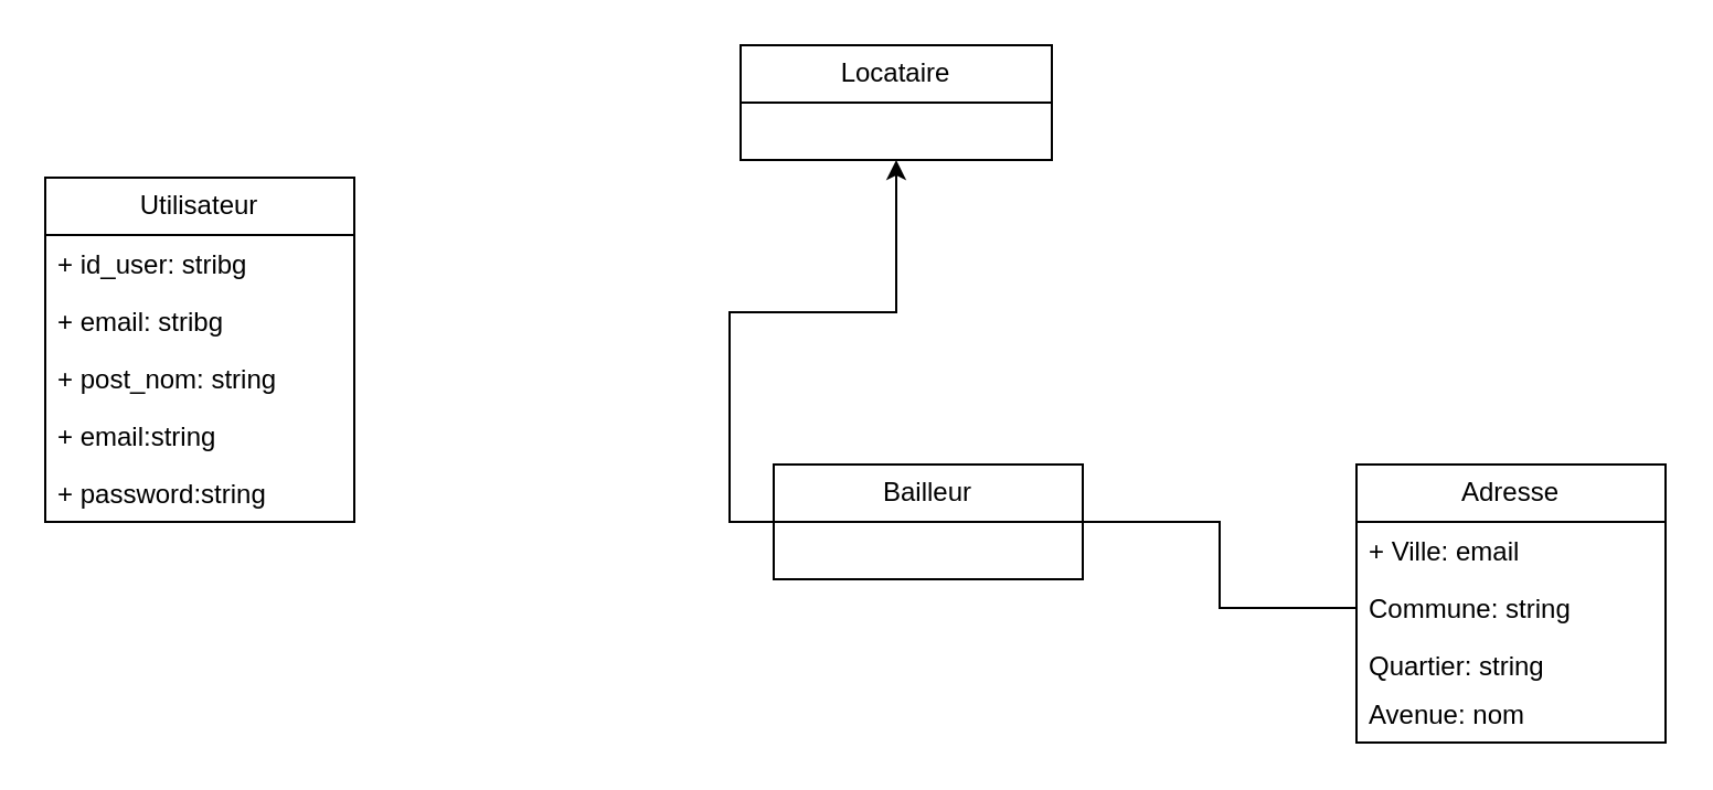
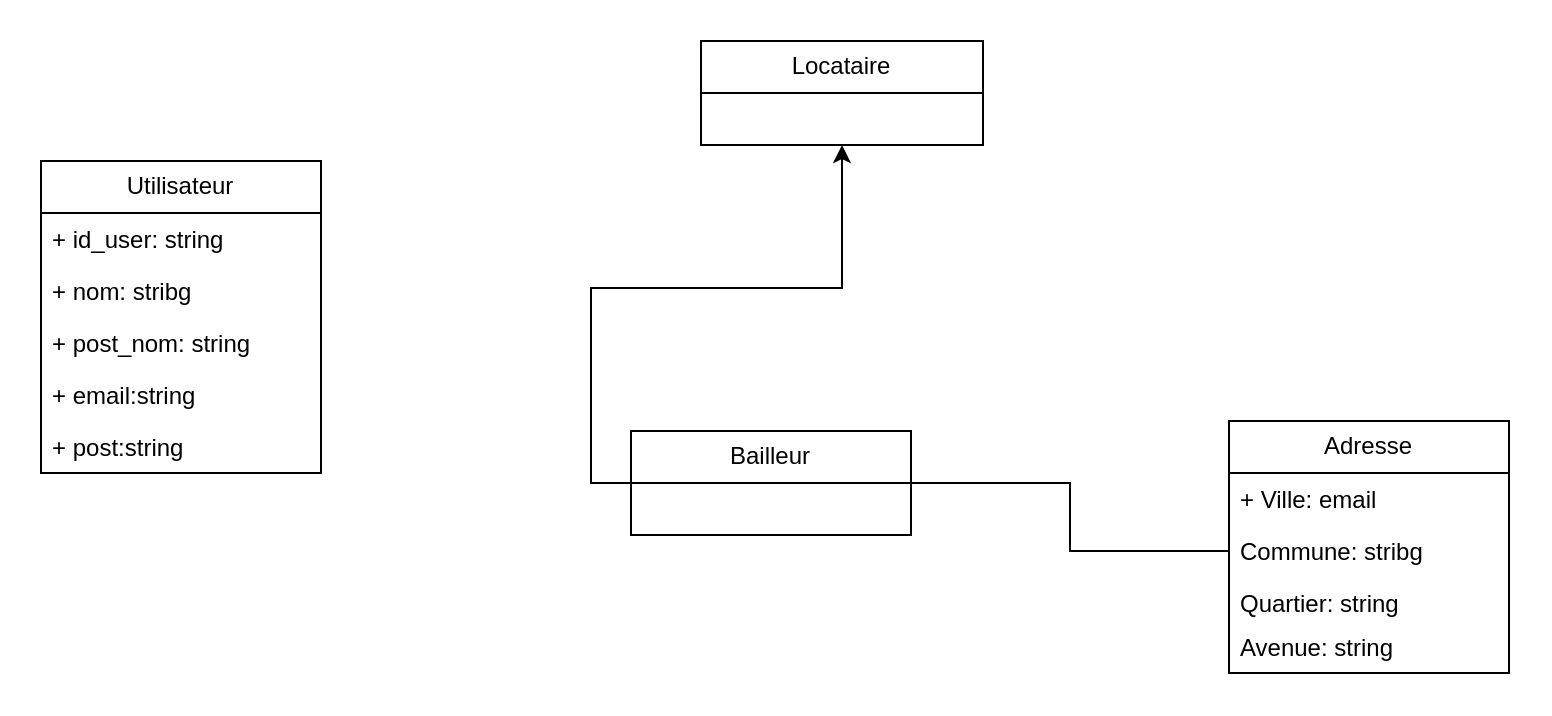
- <mxCell id="8" value="Locataire" style="swimlane;fontStyle=0;childLayout=stackLayout;horizontal=1;startSize=26;fillColor=none;horizontalStack=0;resizeParent=1;resizeParentMax=0;resizeLast=0;collapsible=1;marginBottom=0;whiteSpace=wrap;html=1;" vertex="1" parent="1"><mxGeometry x="335" y="20" width="141" height="52" as="geometry" /></mxCell>
+ <mxCell id="8" value="Locataire" style="swimlane;fontStyle=0;childLayout=stackLayout;horizontal=1;startSize=26;fillColor=none;horizontalStack=0;resizeParent=1;resizeParentMax=0;resizeLast=0;collapsible=1;marginBottom=0;whiteSpace=wrap;html=1;" vertex="1" parent="1"><mxGeometry x="350" y="20" width="141" height="52" as="geometry" /></mxCell>
- <mxCell id="3" value="+ id_user: stribg" style="text;strokeColor=none;fillColor=none;align=left;verticalAlign=top;spacingLeft=4;spacingRight=4;overflow=hidden;rotatable=0;points=[[0,0.5],[1,0.5]];portConstraint=eastwest;whiteSpace=wrap;html=1;" vertex="1" parent="2"><mxGeometry y="26" width="140" height="26" as="geometry" /></mxCell>
+ <mxCell id="3" value="+ id_user: string" style="text;strokeColor=none;fillColor=none;align=left;verticalAlign=top;spacingLeft=4;spacingRight=4;overflow=hidden;rotatable=0;points=[[0,0.5],[1,0.5]];portConstraint=eastwest;whiteSpace=wrap;html=1;" vertex="1" parent="2"><mxGeometry y="26" width="140" height="26" as="geometry" /></mxCell>
- <mxCell id="4" value="+ email: stribg" style="text;strokeColor=none;fillColor=none;align=left;verticalAlign=top;spacingLeft=4;spacingRight=4;overflow=hidden;rotatable=0;points=[[0,0.5],[1,0.5]];portConstraint=eastwest;whiteSpace=wrap;html=1;" vertex="1" parent="2"><mxGeometry y="52" width="140" height="26" as="geometry" /></mxCell>
+ <mxCell id="4" value="+ nom: stribg" style="text;strokeColor=none;fillColor=none;align=left;verticalAlign=top;spacingLeft=4;spacingRight=4;overflow=hidden;rotatable=0;points=[[0,0.5],[1,0.5]];portConstraint=eastwest;whiteSpace=wrap;html=1;" vertex="1" parent="2"><mxGeometry y="52" width="140" height="26" as="geometry" /></mxCell>
- <mxCell id="7" value="+ password:string" style="text;strokeColor=none;fillColor=none;align=left;verticalAlign=top;spacingLeft=4;spacingRight=4;overflow=hidden;rotatable=0;points=[[0,0.5],[1,0.5]];portConstraint=eastwest;whiteSpace=wrap;html=1;" vertex="1" parent="2"><mxGeometry y="130" width="140" height="26" as="geometry" /></mxCell>
+ <mxCell id="7" value="+ post:string" style="text;strokeColor=none;fillColor=none;align=left;verticalAlign=top;spacingLeft=4;spacingRight=4;overflow=hidden;rotatable=0;points=[[0,0.5],[1,0.5]];portConstraint=eastwest;whiteSpace=wrap;html=1;" vertex="1" parent="2"><mxGeometry y="130" width="140" height="26" as="geometry" /></mxCell>
- <mxCell id="10" value="Bailleur" style="swimlane;fontStyle=0;childLayout=stackLayout;horizontal=1;startSize=26;fillColor=none;horizontalStack=0;resizeParent=1;resizeParentMax=0;resizeLast=0;collapsible=1;marginBottom=0;whiteSpace=wrap;html=1;" vertex="1" parent="1"><mxGeometry x="350" y="210" width="140" height="52" as="geometry" /></mxCell>
+ <mxCell id="10" value="Bailleur" style="swimlane;fontStyle=0;childLayout=stackLayout;horizontal=1;startSize=26;fillColor=none;horizontalStack=0;resizeParent=1;resizeParentMax=0;resizeLast=0;collapsible=1;marginBottom=0;whiteSpace=wrap;html=1;" vertex="1" parent="1"><mxGeometry x="315" y="215" width="140" height="52" as="geometry" /></mxCell>
- <mxCell id="13" value="Commune: string&lt;div&gt;&lt;br&gt;&lt;/div&gt;" style="text;strokeColor=none;fillColor=none;align=left;verticalAlign=top;spacingLeft=4;spacingRight=4;overflow=hidden;rotatable=0;points=[[0,0.5],[1,0.5]];portConstraint=eastwest;whiteSpace=wrap;html=1;" vertex="1" parent="11"><mxGeometry y="52" width="140" height="26" as="geometry" /></mxCell>
+ <mxCell id="13" value="Commune: stribg&lt;div&gt;&lt;br&gt;&lt;/div&gt;" style="text;strokeColor=none;fillColor=none;align=left;verticalAlign=top;spacingLeft=4;spacingRight=4;overflow=hidden;rotatable=0;points=[[0,0.5],[1,0.5]];portConstraint=eastwest;whiteSpace=wrap;html=1;" vertex="1" parent="11"><mxGeometry y="52" width="140" height="26" as="geometry" /></mxCell>
- <mxCell id="15" value="Avenue: nom&lt;div&gt;&lt;br&gt;&lt;/div&gt;" style="text;strokeColor=none;fillColor=none;align=left;verticalAlign=top;spacingLeft=4;spacingRight=4;overflow=hidden;rotatable=0;points=[[0,0.5],[1,0.5]];portConstraint=eastwest;whiteSpace=wrap;html=1;" vertex="1" parent="11"><mxGeometry y="100" width="140" height="26" as="geometry" /></mxCell>
+ <mxCell id="15" value="Avenue: string&lt;div&gt;&lt;br&gt;&lt;/div&gt;" style="text;strokeColor=none;fillColor=none;align=left;verticalAlign=top;spacingLeft=4;spacingRight=4;overflow=hidden;rotatable=0;points=[[0,0.5],[1,0.5]];portConstraint=eastwest;whiteSpace=wrap;html=1;" vertex="1" parent="11"><mxGeometry y="100" width="140" height="26" as="geometry" /></mxCell>
